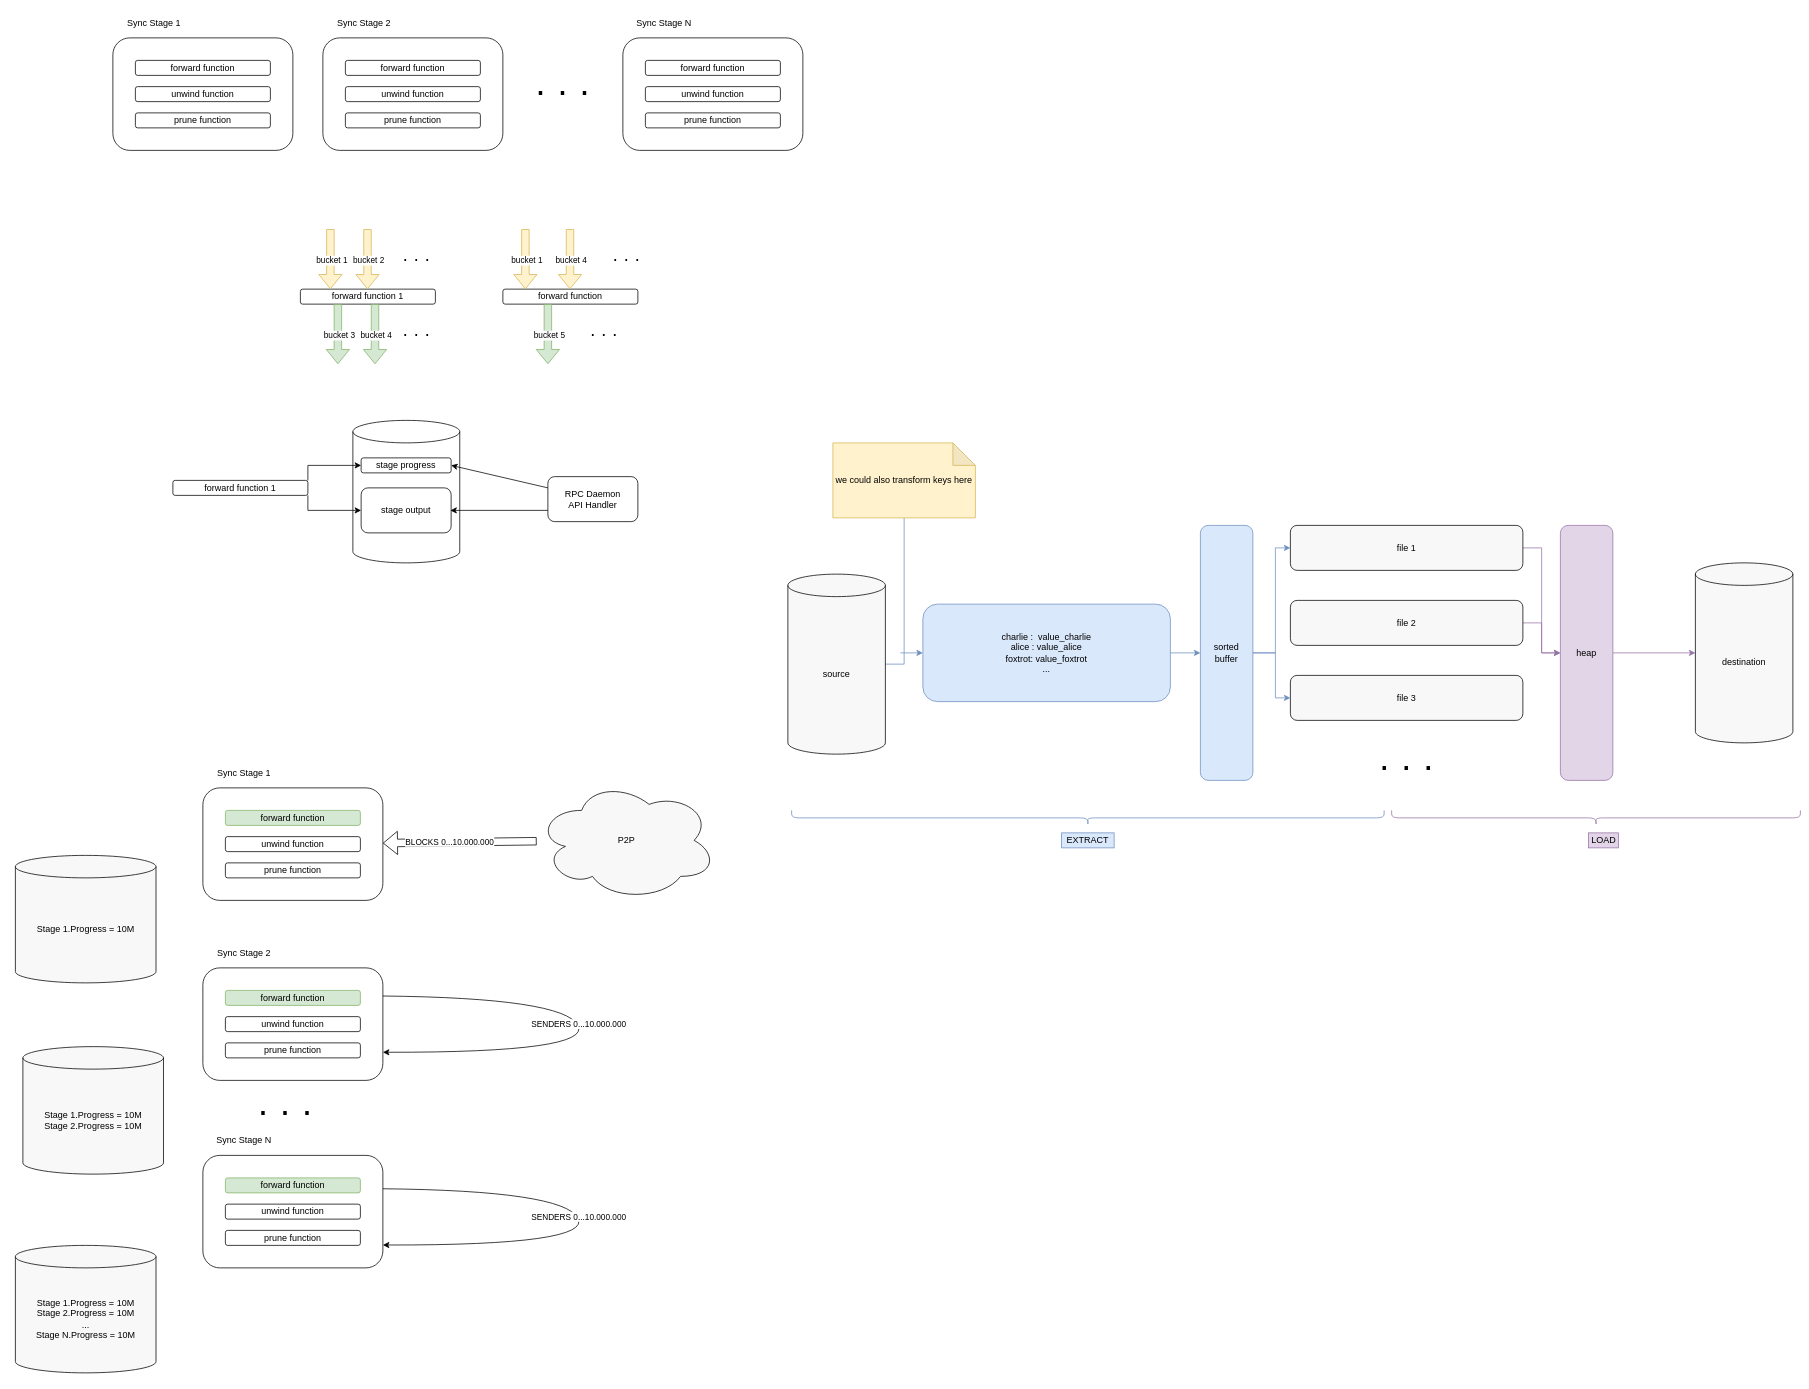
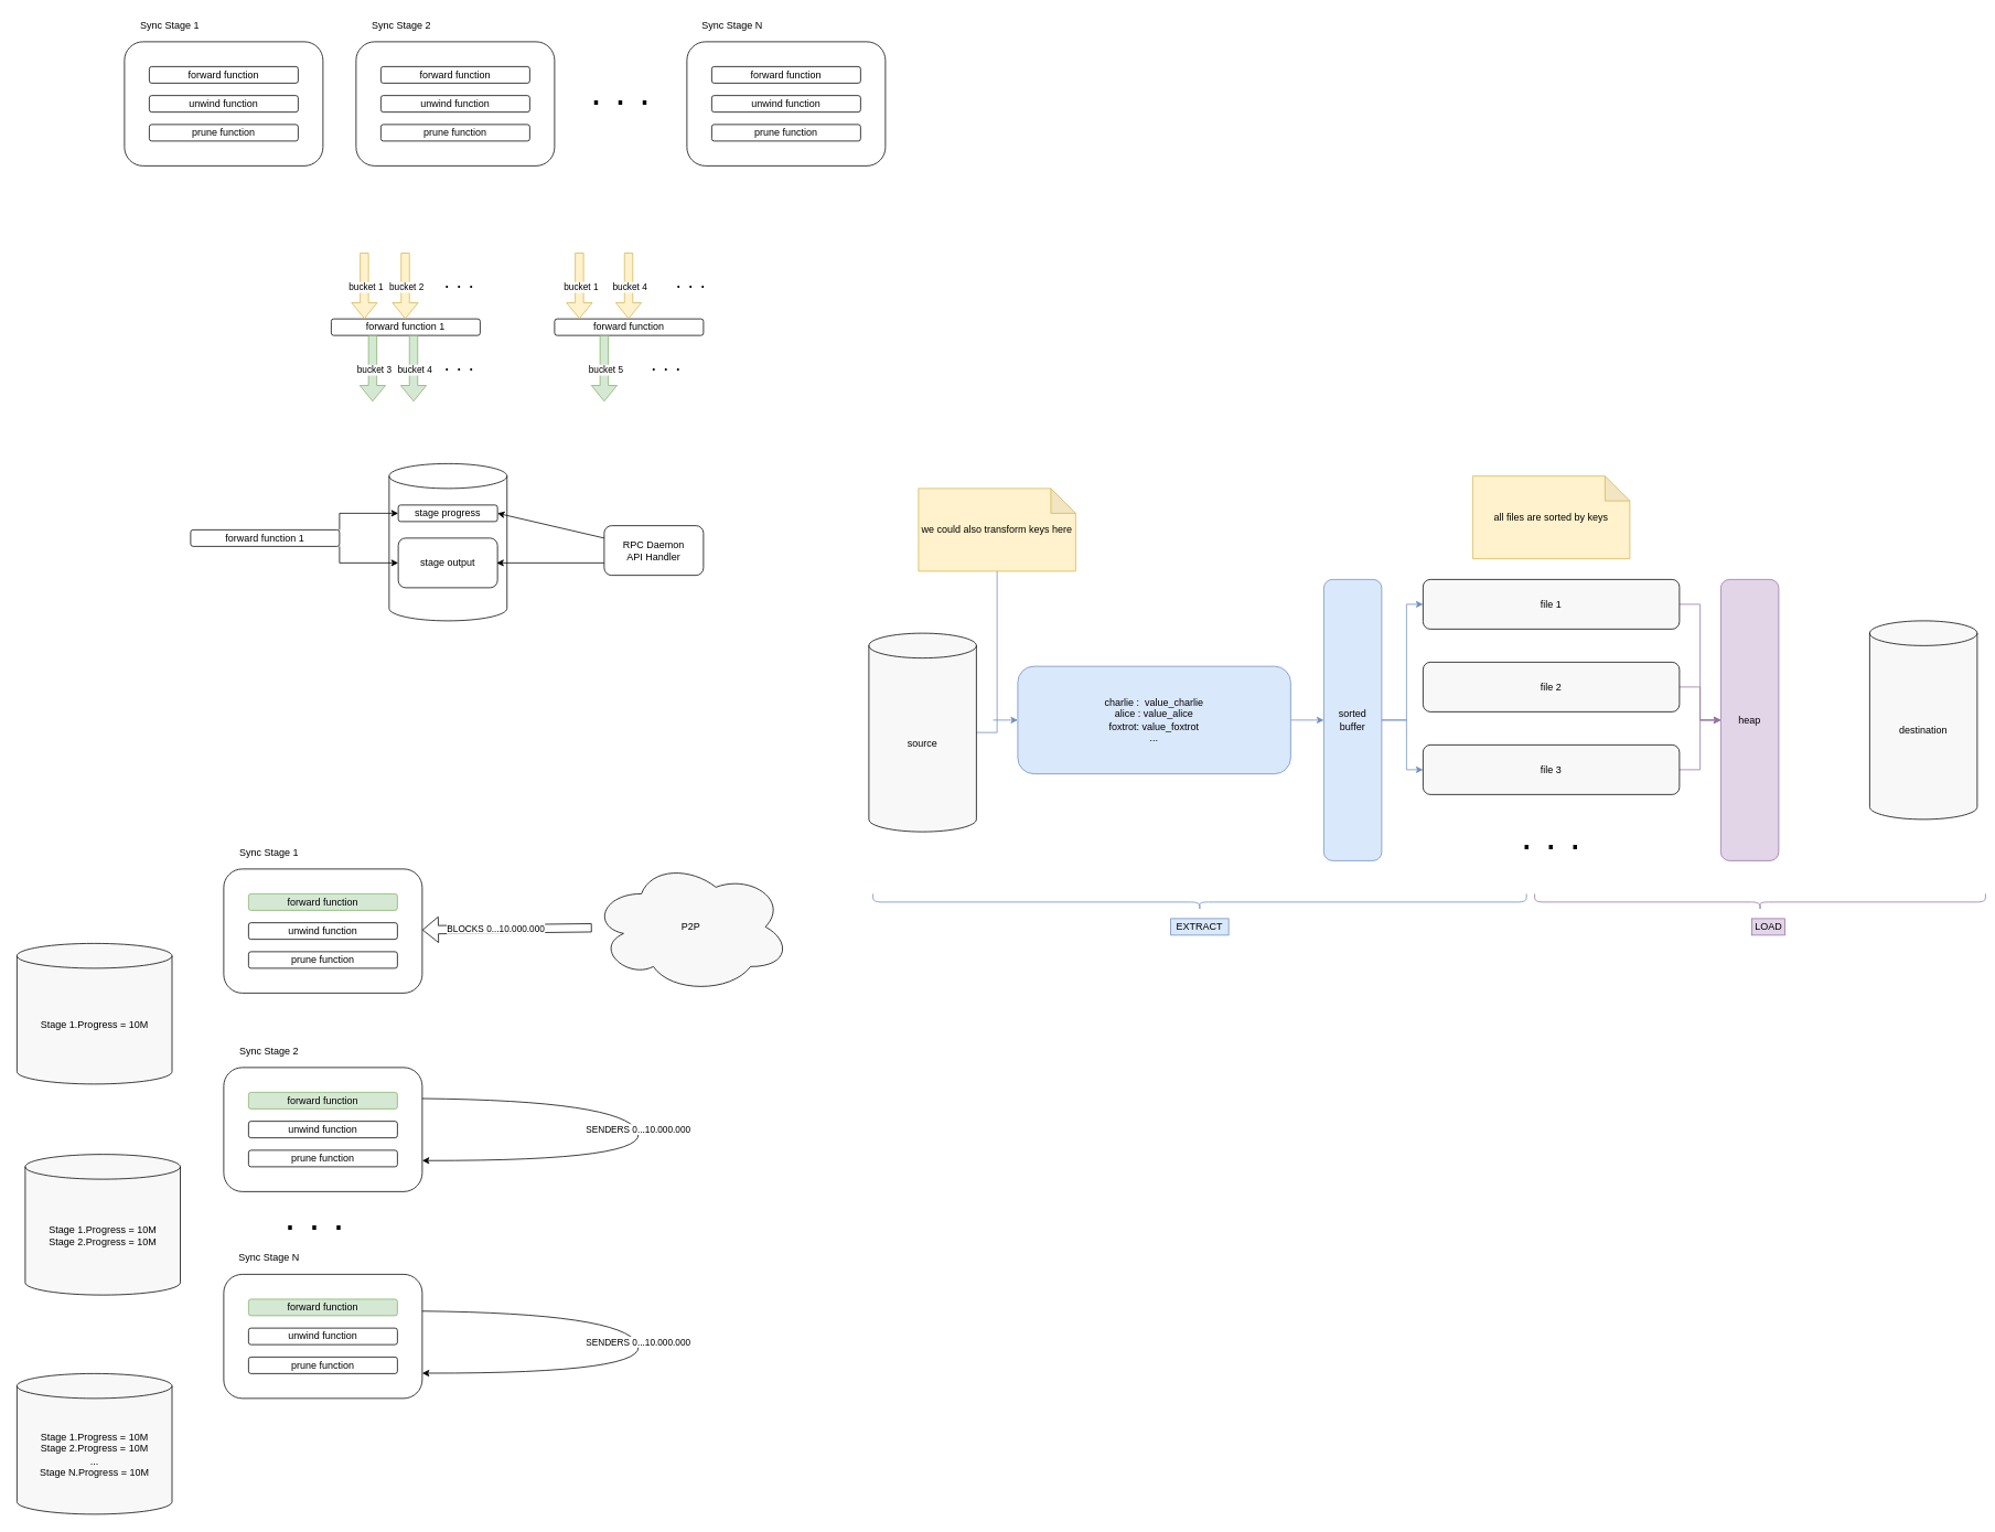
+ <mxCell id="90" value="all files are sorted by keys" style="shape=note;whiteSpace=wrap;html=1;backgroundOutline=1;darkOpacity=0.05;fillColor=#fff2cc;strokeColor=#d6b656;" vertex="1" parent="1"><mxGeometry x="1780" y="575" width="190" height="100" as="geometry" /></mxCell>
- <mxCell id="91" value="" style="edgeStyle=orthogonalEdgeStyle;rounded=0;orthogonalLoop=1;jettySize=auto;html=1;fillColor=#e1d5e7;strokeColor=#9673a6;" edge="1" parent="1" source="92" target="95"><mxGeometry relative="1" as="geometry" /></mxCell>
+ <mxCell id="85" value="" style="edgeStyle=orthogonalEdgeStyle;rounded=0;orthogonalLoop=1;jettySize=auto;html=1;fillColor=#e1d5e7;strokeColor=#9673a6;" edge="1" parent="1" source="86" target="92"><mxGeometry relative="1" as="geometry" /></mxCell>
